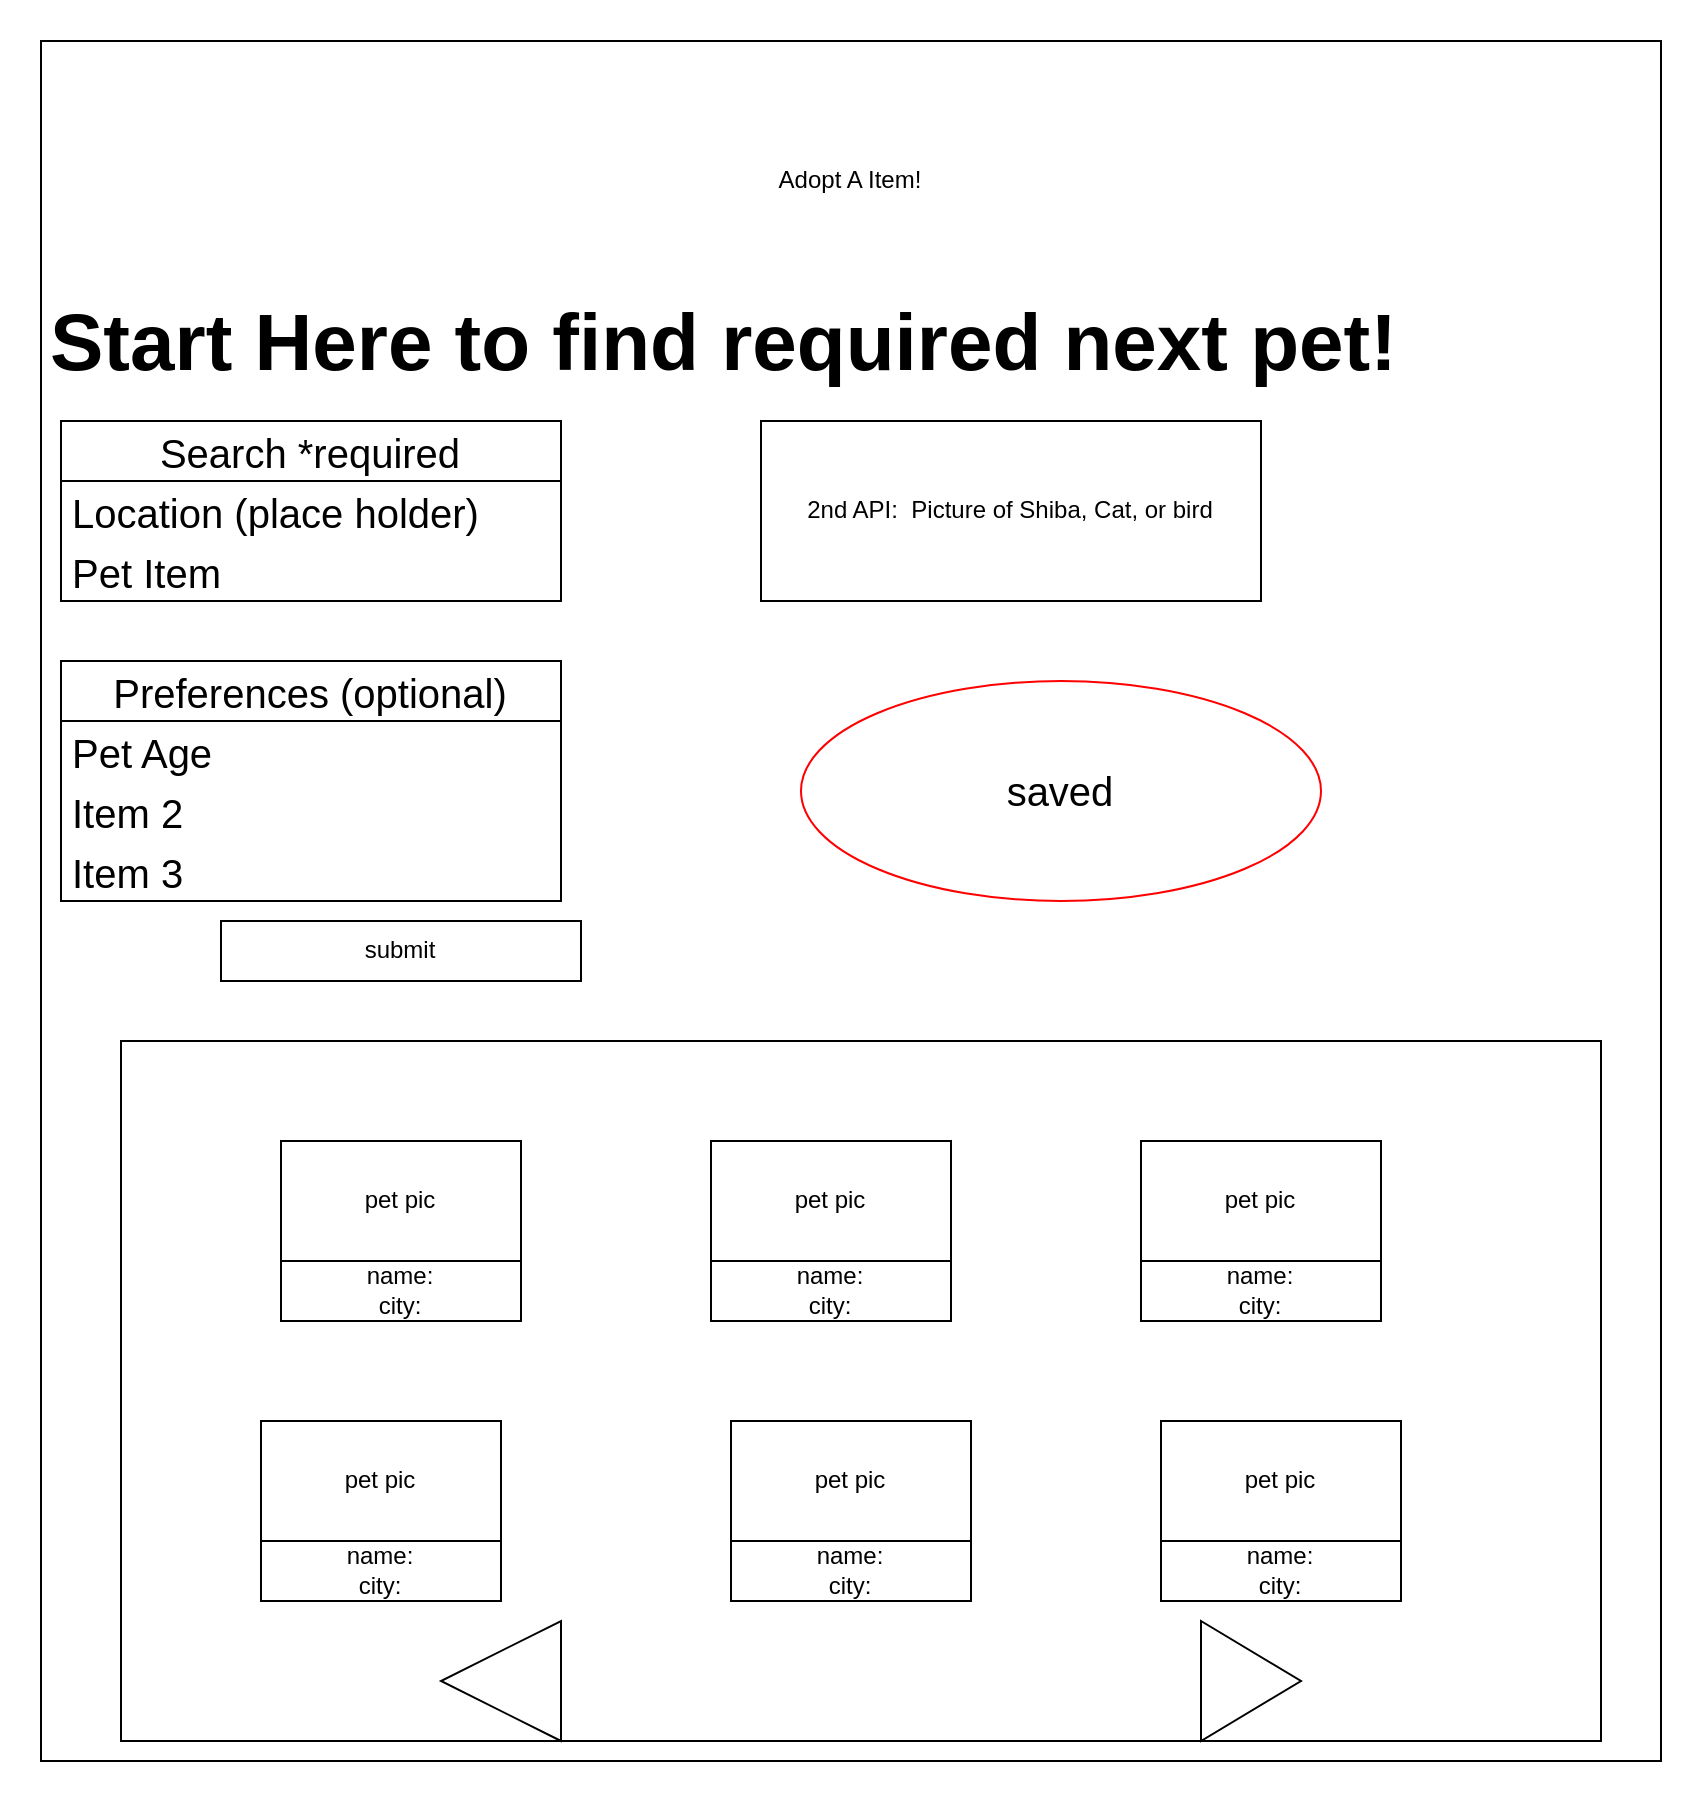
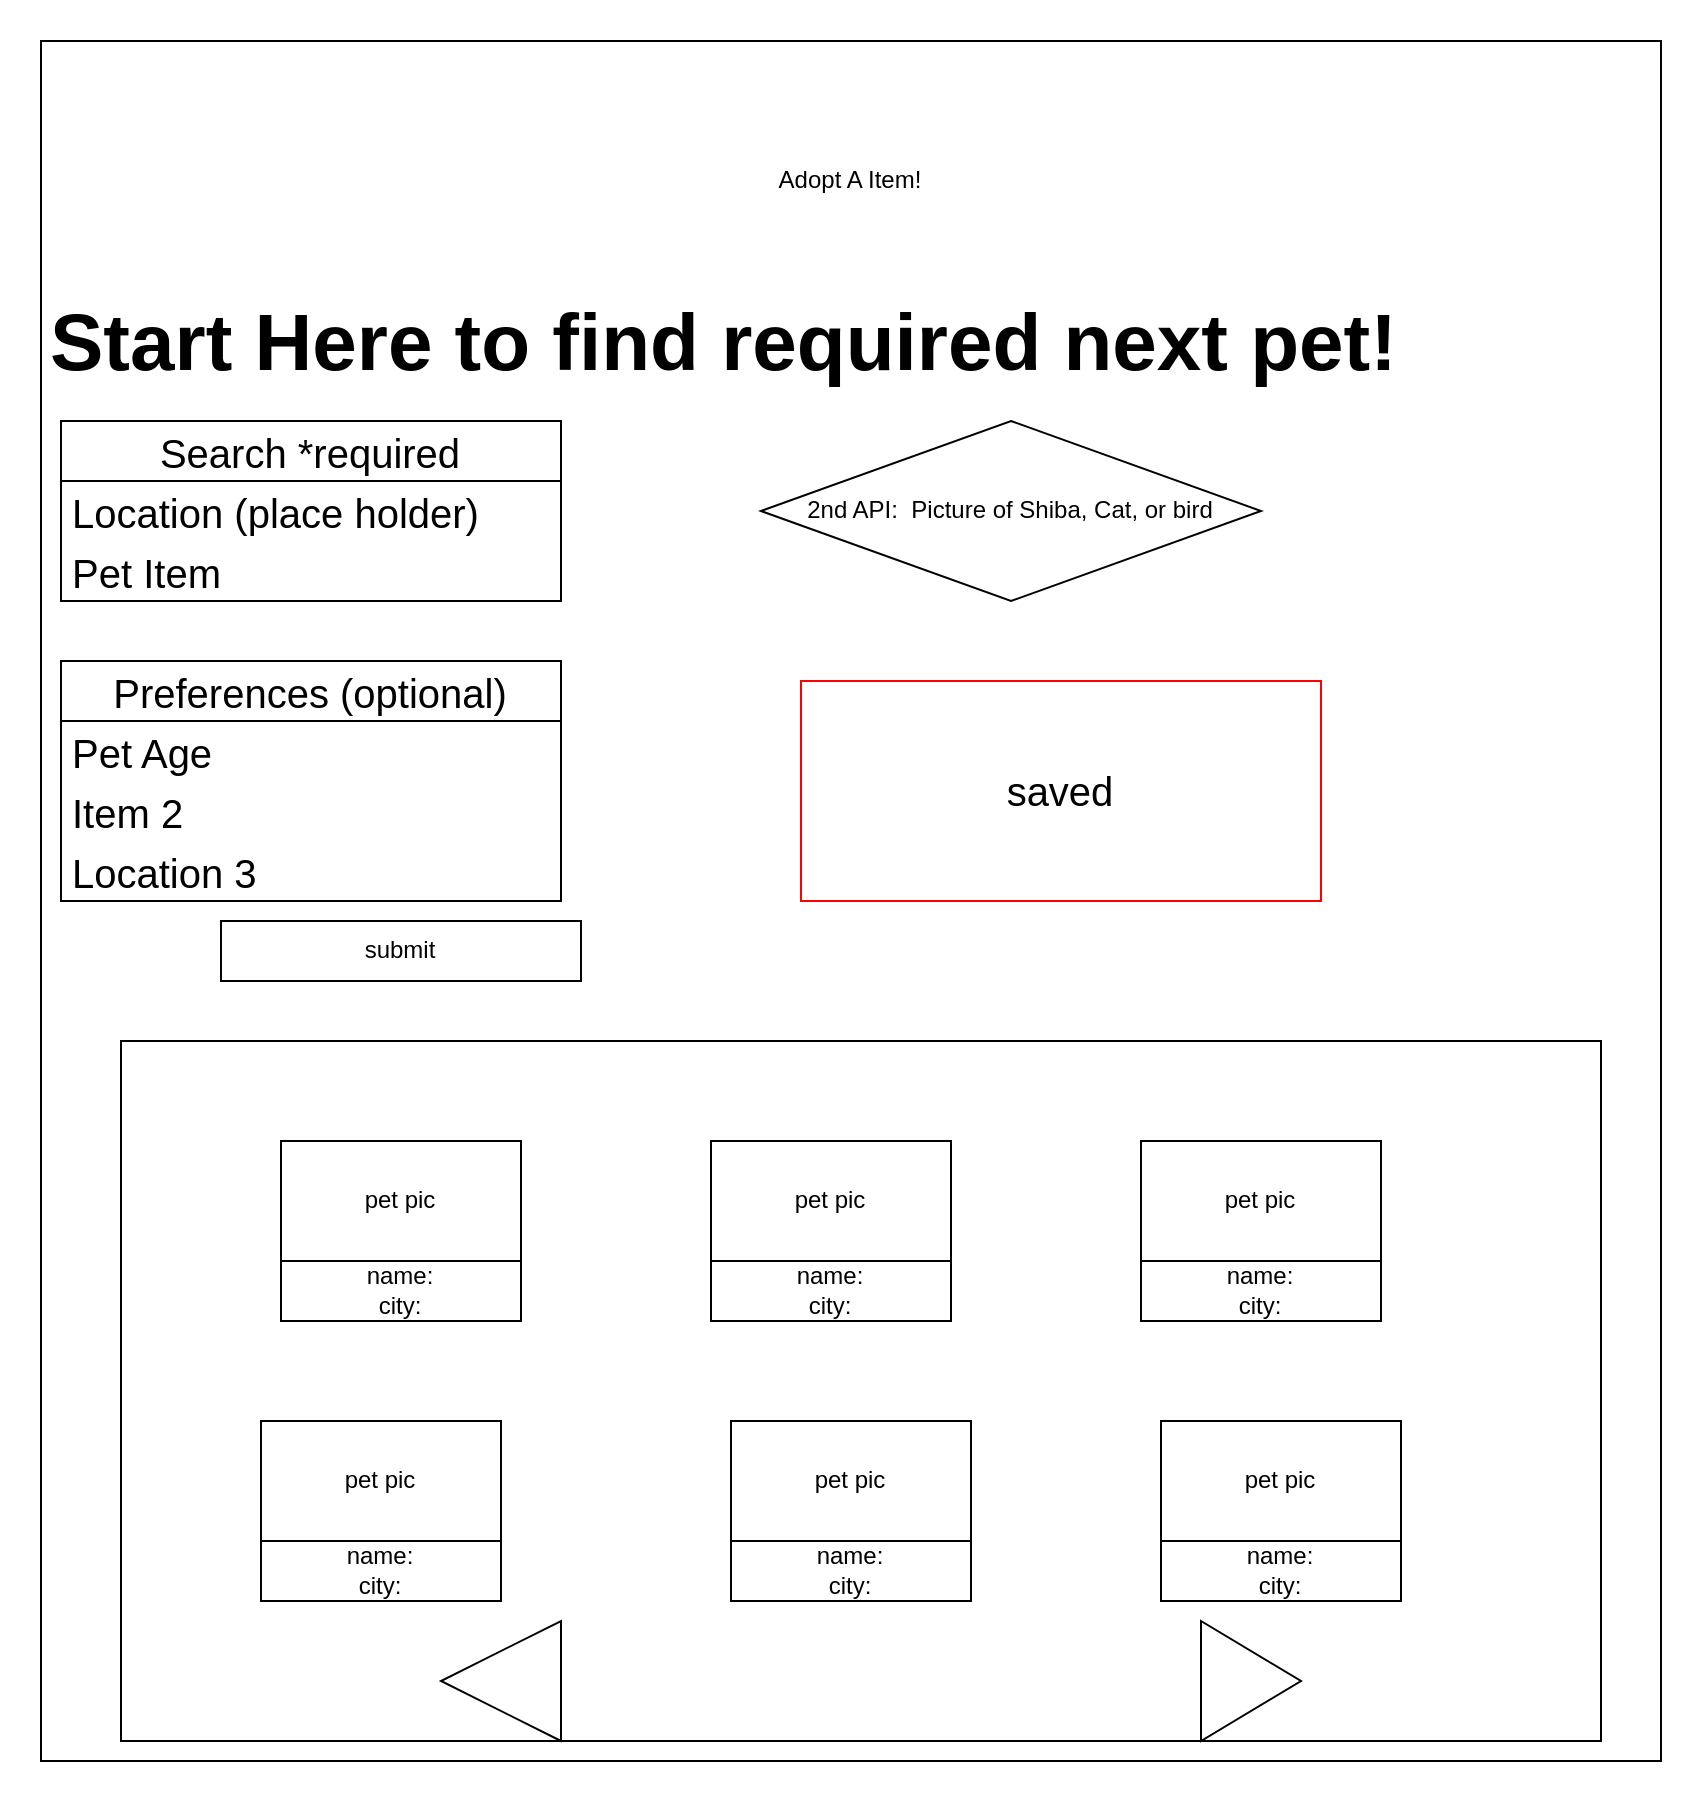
- <mxCell id="28" value="2nd API:&amp;nbsp; Picture of Shiba, Cat, or bird" style="rounded=0;whiteSpace=wrap;html=1;" vertex="1" parent="1"><mxGeometry x="380" y="210" width="250" height="90" as="geometry" /></mxCell>
+ <mxCell id="28" value="2nd API:&amp;nbsp; Picture of Shiba, Cat, or bird" style="rhombus;whiteSpace=wrap;html=1;" vertex="1" parent="1"><mxGeometry x="380" y="210" width="250" height="90" as="geometry" /></mxCell>
- <mxCell id="29" value="&lt;font style=&quot;font-size: 20px&quot;&gt;saved&lt;br&gt;&lt;/font&gt;" style="ellipse;whiteSpace=wrap;html=1;fontSize=5;strokeColor=#FF0000;" vertex="1" parent="1"><mxGeometry x="400" y="340" width="260" height="110" as="geometry" /></mxCell>
+ <mxCell id="29" value="&lt;font style=&quot;font-size: 20px&quot;&gt;saved&lt;br&gt;&lt;/font&gt;" style="rounded=0;whiteSpace=wrap;html=1;fontSize=5;strokeColor=#FF0000;" vertex="1" parent="1"><mxGeometry x="400" y="340" width="260" height="110" as="geometry" /></mxCell>
- <mxCell id="11" value="Item 3" style="text;strokeColor=none;fillColor=none;align=left;verticalAlign=middle;spacingLeft=4;spacingRight=4;overflow=hidden;points=[[0,0.5],[1,0.5]];portConstraint=eastwest;rotatable=0;fontSize=20;" parent="8" vertex="1"><mxGeometry y="90" width="250" height="30" as="geometry" /></mxCell>
+ <mxCell id="11" value="Location 3" style="text;strokeColor=none;fillColor=none;align=left;verticalAlign=middle;spacingLeft=4;spacingRight=4;overflow=hidden;points=[[0,0.5],[1,0.5]];portConstraint=eastwest;rotatable=0;fontSize=20;" parent="8" vertex="1"><mxGeometry y="90" width="250" height="30" as="geometry" /></mxCell>
